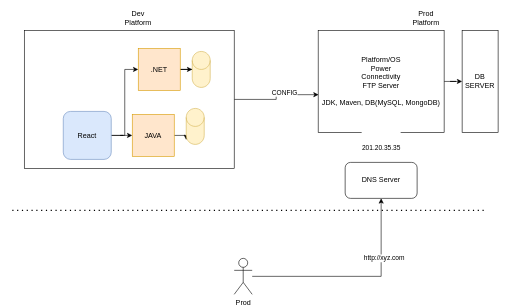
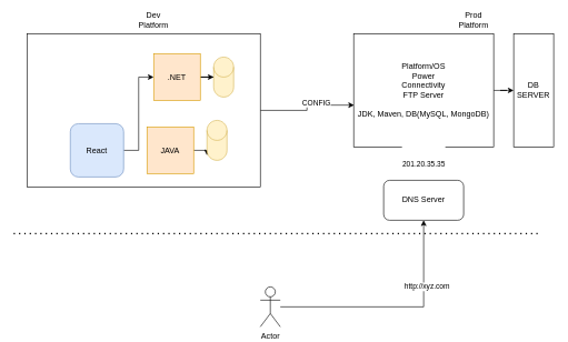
- <mxCell id="5" style="edgeStyle=orthogonalEdgeStyle;rounded=0;orthogonalLoop=1;jettySize=auto;html=1;" parent="1" source="7" target="11" edge="1"><mxGeometry relative="1" as="geometry" /></mxCell>
- <mxCell id="19" value="Prod" style="shape=umlActor;verticalLabelPosition=bottom;verticalAlign=top;html=1;outlineConnect=0;" parent="1" vertex="1"><mxGeometry x="390" y="430" width="30" height="60" as="geometry" /></mxCell>
+ <mxCell id="19" value="Actor" style="shape=umlActor;verticalLabelPosition=bottom;verticalAlign=top;html=1;outlineConnect=0;" parent="1" vertex="1"><mxGeometry x="390" y="430" width="30" height="60" as="geometry" /></mxCell>
